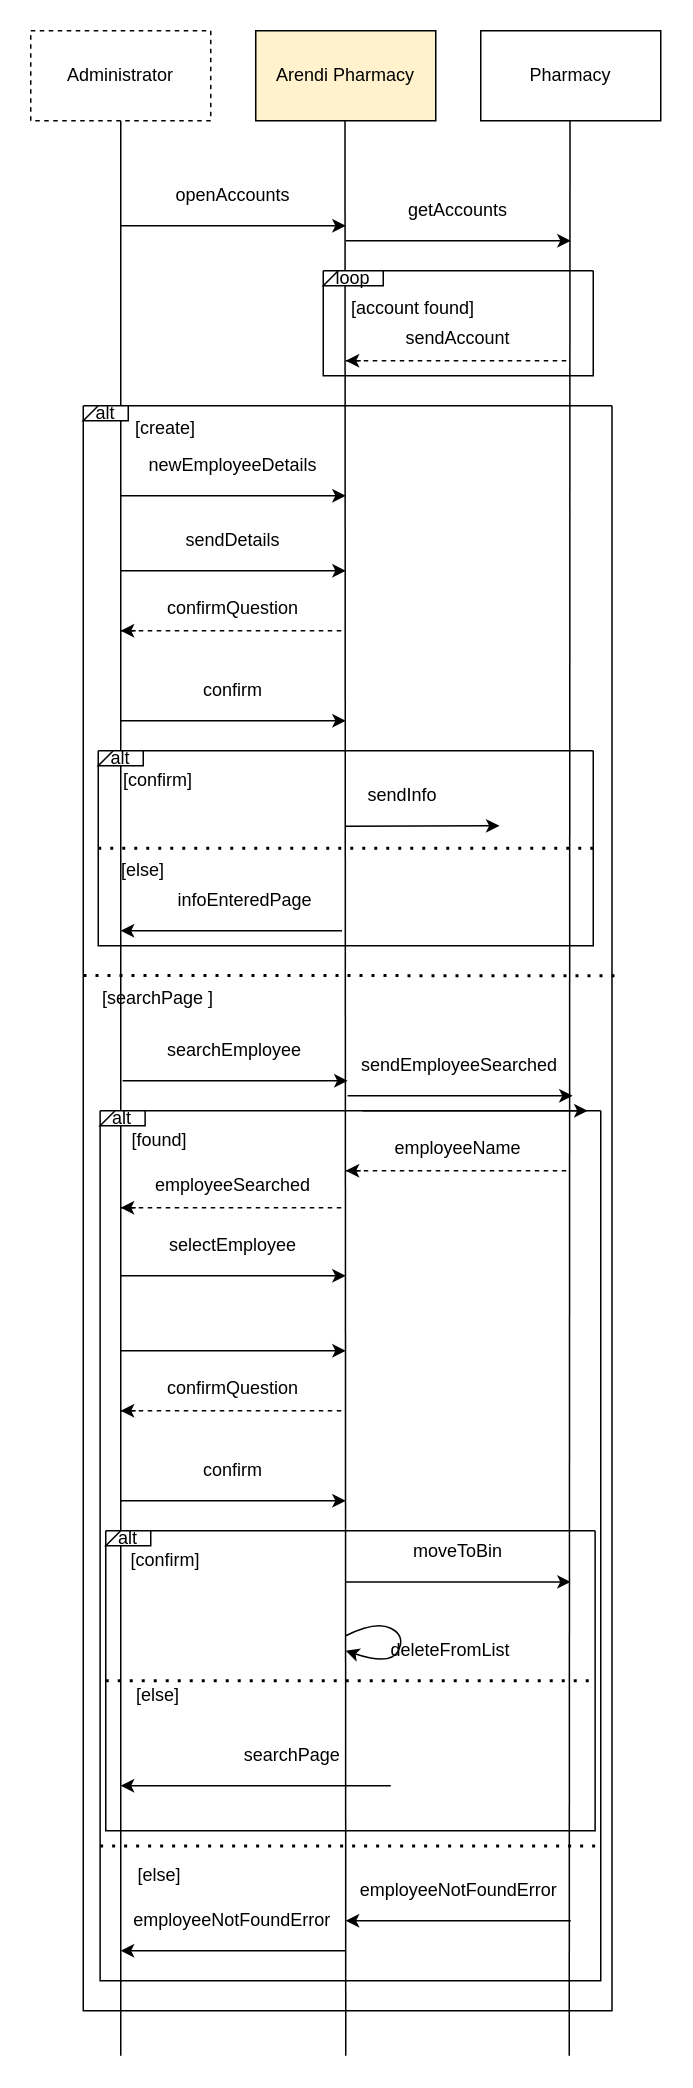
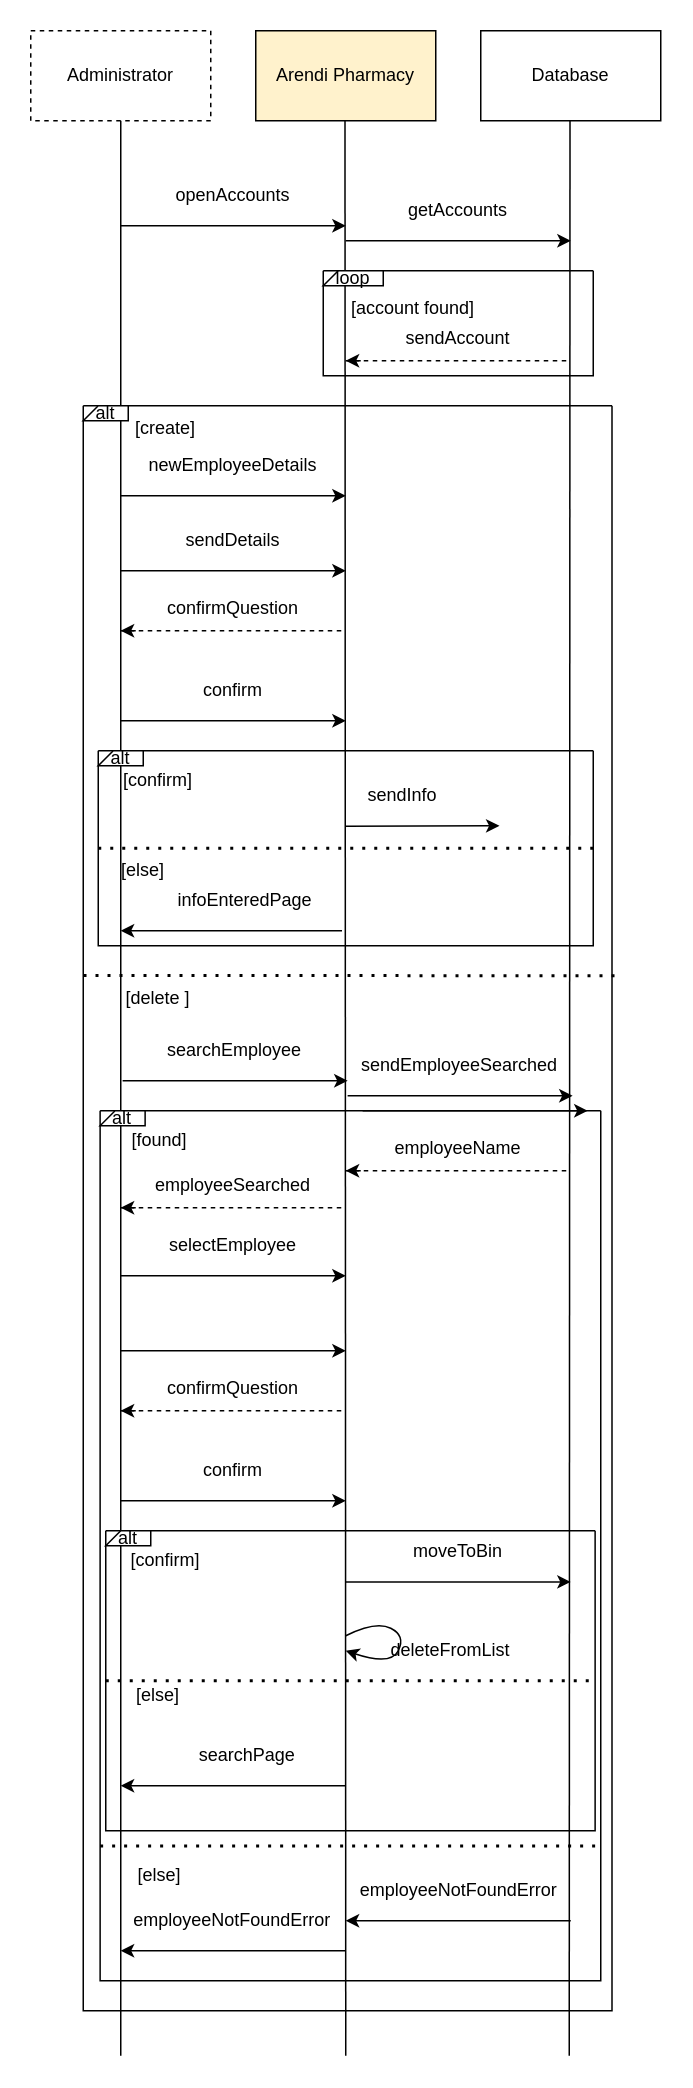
- <mxCell id="4" value="Pharmacy" style="rounded=0;whiteSpace=wrap;html=1;" vertex="1" parent="1"><mxGeometry x="320" y="20" width="120" height="60" as="geometry" /></mxCell>
+ <mxCell id="4" value="Database" style="rounded=0;whiteSpace=wrap;html=1;" vertex="1" parent="1"><mxGeometry x="320" y="20" width="120" height="60" as="geometry" /></mxCell>
- <mxCell id="15" value="[searchPage ]" style="text;html=1;strokeColor=none;fillColor=none;align=center;verticalAlign=middle;whiteSpace=wrap;rounded=0;" vertex="1" parent="12"><mxGeometry x="-5" y="380" width="110" height="30" as="geometry" /></mxCell>
+ <mxCell id="15" value="[delete ]" style="text;html=1;strokeColor=none;fillColor=none;align=center;verticalAlign=middle;whiteSpace=wrap;rounded=0;" vertex="1" parent="12"><mxGeometry x="-5" y="380" width="110" height="30" as="geometry" /></mxCell>
- <mxCell id="66" value="searchPage" style="text;html=1;strokeColor=none;fillColor=none;align=center;verticalAlign=middle;whiteSpace=wrap;rounded=0;" vertex="1" parent="57"><mxGeometry x="57.5" y="130" width="132.5" height="40" as="geometry" /></mxCell>
+ <mxCell id="66" value="searchPage" style="text;html=1;strokeColor=none;fillColor=none;align=center;verticalAlign=middle;whiteSpace=wrap;rounded=0;" vertex="1" parent="57"><mxGeometry x="27.5" y="130" width="132.5" height="40" as="geometry" /></mxCell>
